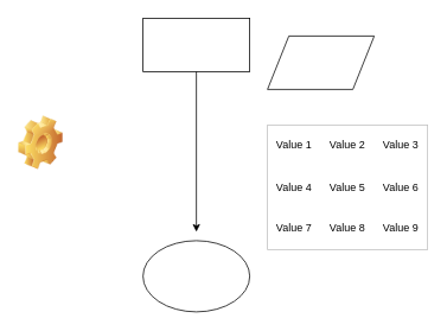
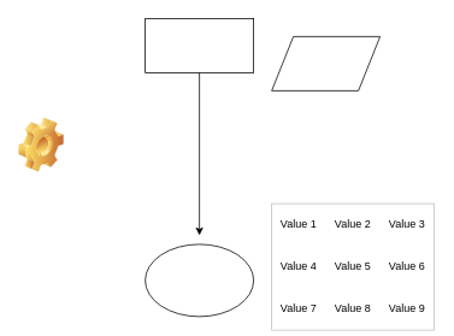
- <mxCell id="6" value="&lt;table border=&quot;0&quot; width=&quot;100%&quot; height=&quot;100%&quot; style=&quot;width:100%;height:100%;border-collapse:collapse;&quot;&gt;&lt;tr&gt;&lt;td align=&quot;center&quot;&gt;Value 1&lt;/td&gt;&lt;td align=&quot;center&quot;&gt;Value 2&lt;/td&gt;&lt;td align=&quot;center&quot;&gt;Value 3&lt;/td&gt;&lt;/tr&gt;&lt;tr&gt;&lt;td align=&quot;center&quot;&gt;Value 4&lt;/td&gt;&lt;td align=&quot;center&quot;&gt;Value 5&lt;/td&gt;&lt;td align=&quot;center&quot;&gt;Value 6&lt;/td&gt;&lt;/tr&gt;&lt;tr&gt;&lt;td align=&quot;center&quot;&gt;Value 7&lt;/td&gt;&lt;td align=&quot;center&quot;&gt;Value 8&lt;/td&gt;&lt;td align=&quot;center&quot;&gt;Value 9&lt;/td&gt;&lt;/tr&gt;&lt;/table&gt;" style="text;html=1;strokeColor=#c0c0c0;fillColor=none;overflow=fill;" vertex="1" parent="1"><mxGeometry x="300" y="140" width="180" height="140" as="geometry" /></mxCell>
+ <mxCell id="6" value="&lt;table border=&quot;0&quot; width=&quot;100%&quot; height=&quot;100%&quot; style=&quot;width:100%;height:100%;border-collapse:collapse;&quot;&gt;&lt;tr&gt;&lt;td align=&quot;center&quot;&gt;Value 1&lt;/td&gt;&lt;td align=&quot;center&quot;&gt;Value 2&lt;/td&gt;&lt;td align=&quot;center&quot;&gt;Value 3&lt;/td&gt;&lt;/tr&gt;&lt;tr&gt;&lt;td align=&quot;center&quot;&gt;Value 4&lt;/td&gt;&lt;td align=&quot;center&quot;&gt;Value 5&lt;/td&gt;&lt;td align=&quot;center&quot;&gt;Value 6&lt;/td&gt;&lt;/tr&gt;&lt;tr&gt;&lt;td align=&quot;center&quot;&gt;Value 7&lt;/td&gt;&lt;td align=&quot;center&quot;&gt;Value 8&lt;/td&gt;&lt;td align=&quot;center&quot;&gt;Value 9&lt;/td&gt;&lt;/tr&gt;&lt;/table&gt;" style="text;html=1;strokeColor=#c0c0c0;fillColor=none;overflow=fill;" vertex="1" parent="1"><mxGeometry x="300" y="225" width="180" height="140" as="geometry" /></mxCell>
